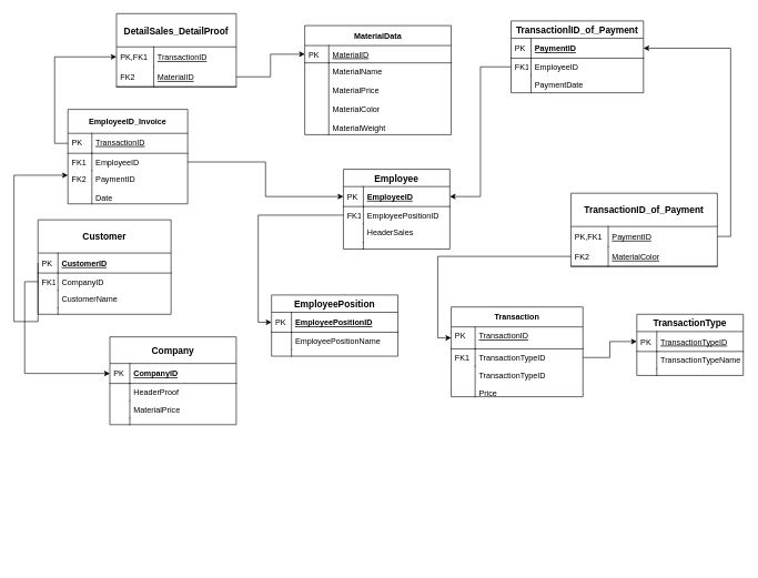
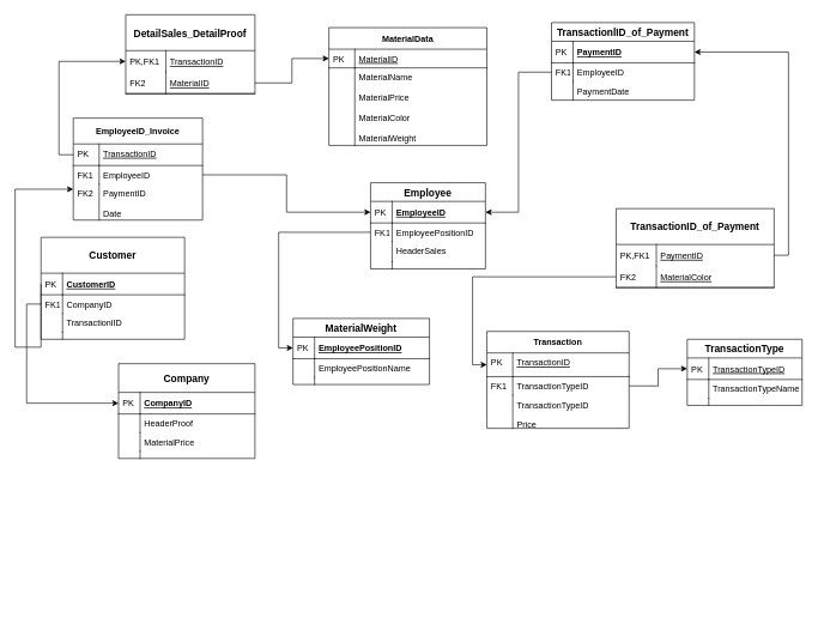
- <mxCell id="24" value="CustomerName" style="shape=partialRectangle;top=0;left=0;right=0;bottom=0;align=left;verticalAlign=top;fillColor=none;spacingLeft=34;spacingRight=4;overflow=hidden;rotatable=0;points=[[0,0.5],[1,0.5]];portConstraint=eastwest;dropTarget=0;fontSize=12;" vertex="1" parent="19"><mxGeometry y="106" width="200" height="26" as="geometry" /></mxCell>
+ <mxCell id="24" value="TransactionlID" style="shape=partialRectangle;top=0;left=0;right=0;bottom=0;align=left;verticalAlign=top;fillColor=none;spacingLeft=34;spacingRight=4;overflow=hidden;rotatable=0;points=[[0,0.5],[1,0.5]];portConstraint=eastwest;dropTarget=0;fontSize=12;" vertex="1" parent="19"><mxGeometry y="106" width="200" height="26" as="geometry" /></mxCell>
- <mxCell id="44" value="EmployeePosition" style="swimlane;fontStyle=1;childLayout=stackLayout;horizontal=1;startSize=26;horizontalStack=0;resizeParent=1;resizeParentMax=0;resizeLast=0;collapsible=1;marginBottom=0;align=center;fontSize=14;" vertex="1" parent="1"><mxGeometry x="407" y="443" width="190" height="92" as="geometry" /></mxCell>
+ <mxCell id="44" value="MaterialWeight" style="swimlane;fontStyle=1;childLayout=stackLayout;horizontal=1;startSize=26;horizontalStack=0;resizeParent=1;resizeParentMax=0;resizeLast=0;collapsible=1;marginBottom=0;align=center;fontSize=14;" vertex="1" parent="1"><mxGeometry x="407" y="443" width="190" height="92" as="geometry" /></mxCell>
